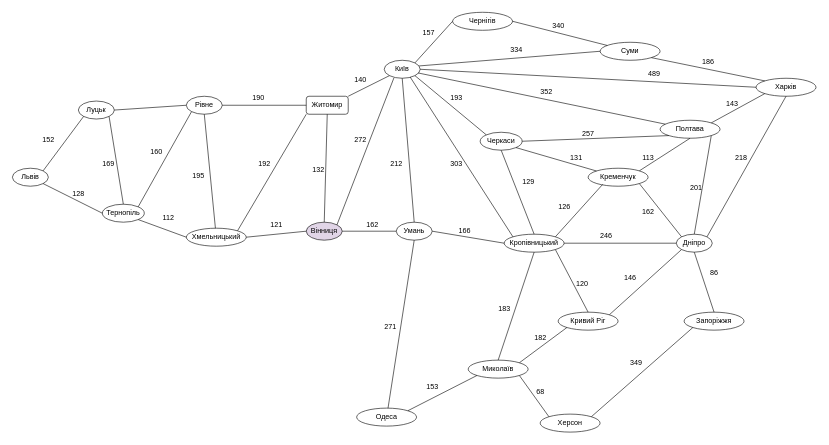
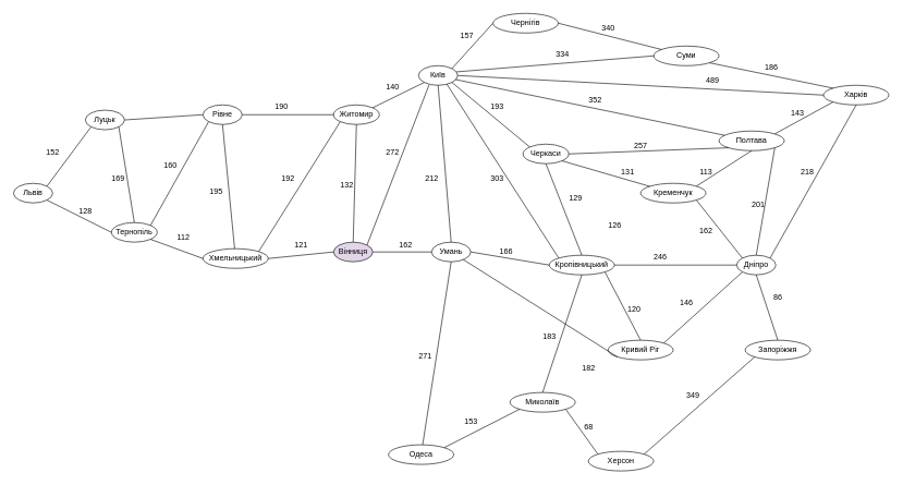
- <mxCell id="3" value="Житомир" style="whiteSpace=wrap;html=1;rounded=1;" parent="1" vertex="1"><mxGeometry x="510" y="160" width="70" height="30" as="geometry" /></mxCell>
+ <mxCell id="3" value="Житомир" style="ellipse;whiteSpace=wrap;html=1;" parent="1" vertex="1"><mxGeometry x="510" y="160" width="70" height="30" as="geometry" /></mxCell>
- <mxCell id="73" value="" style="endArrow=none;html=1;rounded=0;entryX=1;entryY=0;entryDx=0;entryDy=0;exitX=0.243;exitY=0.897;exitDx=0;exitDy=0;exitPerimeter=0;" parent="1" source="13" target="11" edge="1"><mxGeometry width="50" height="50" relative="1" as="geometry"><mxPoint x="760" y="400" as="sourcePoint" /><mxPoint x="810" y="350" as="targetPoint" /></mxGeometry></mxCell>
- <mxCell id="102" value="" style="endArrow=none;html=1;rounded=0;exitX=0;exitY=1;exitDx=0;exitDy=0;entryX=1;entryY=0;entryDx=0;entryDy=0;" parent="1" source="16" target="17" edge="1"><mxGeometry width="50" height="50" relative="1" as="geometry"><mxPoint x="980" y="520" as="sourcePoint" /><mxPoint x="1030" y="470" as="targetPoint" /></mxGeometry></mxCell>
+ <mxCell id="102" value="" style="endArrow=none;html=1;rounded=0;exitX=0;exitY=1;exitDx=0;exitDy=0;" parent="1" source="16" target="10" edge="1"><mxGeometry width="50" height="50" relative="1" as="geometry"><mxPoint x="980" y="520" as="sourcePoint" /><mxPoint x="1030" y="470" as="targetPoint" /></mxGeometry></mxCell>
